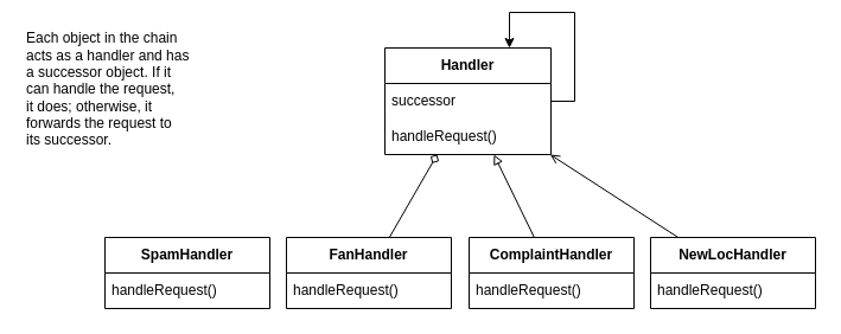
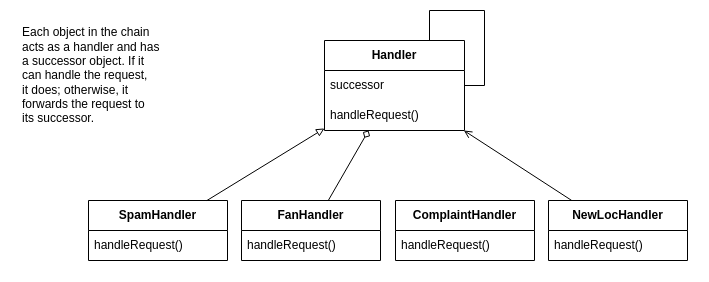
- <mxCell id="5" value="" style="endArrow=classic;html=1;rounded=0;exitX=1;exitY=0.5;exitDx=0;exitDy=0;entryX=0.75;entryY=0;entryDx=0;entryDy=0;" edge="1" parent="2" source="3" target="2"><mxGeometry width="50" height="50" relative="1" as="geometry"><mxPoint x="40" y="180" as="sourcePoint" /><mxPoint x="80" y="-50" as="targetPoint" /><Array as="points"><mxPoint x="160" y="45" /><mxPoint x="160" y="-30" /><mxPoint x="105" y="-30" /></Array></mxGeometry></mxCell>
+ <mxCell id="5" value="" style="endArrow=none;html=1;rounded=0;exitX=1;exitY=0.5;exitDx=0;exitDy=0;entryX=0.75;entryY=0;entryDx=0;entryDy=0;" edge="1" parent="2" source="3" target="2"><mxGeometry width="50" height="50" relative="1" as="geometry"><mxPoint x="40" y="180" as="sourcePoint" /><mxPoint x="80" y="-50" as="targetPoint" /><Array as="points"><mxPoint x="160" y="45" /><mxPoint x="160" y="-30" /><mxPoint x="105" y="-30" /></Array></mxGeometry></mxCell>
+ <mxCell id="15" value="" style="endArrow=block;html=1;rounded=0;endFill=0;" edge="1" parent="1" source="6" target="2"><mxGeometry width="50" height="50" relative="1" as="geometry"><mxPoint x="400" y="370" as="sourcePoint" /><mxPoint x="450" y="320" as="targetPoint" /></mxGeometry></mxCell>
- <mxCell id="17" value="" style="endArrow=block;html=1;rounded=0;endFill=0;" edge="1" parent="1" source="10" target="2"><mxGeometry width="50" height="50" relative="1" as="geometry"><mxPoint x="360.776" y="210" as="sourcePoint" /><mxPoint x="387.086" y="140" as="targetPoint" /></mxGeometry></mxCell>
